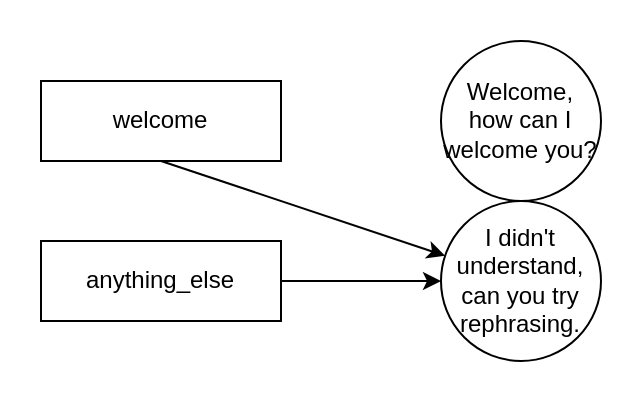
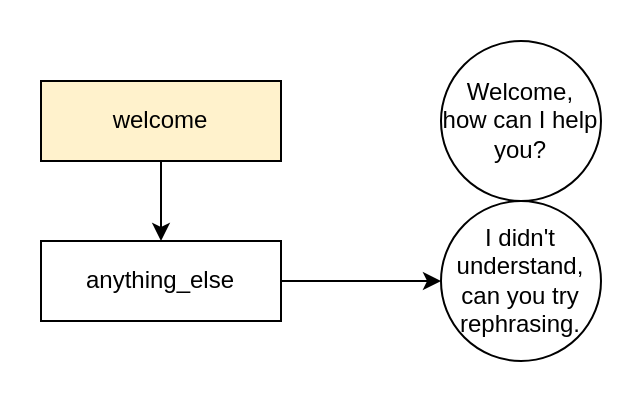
- <mxCell id="3" value="welcome" style="rounded=0;whiteSpace=wrap;html=1;" vertex="1" parent="1"><mxGeometry x="20" y="40" width="120" height="40" as="geometry" /></mxCell>
+ <mxCell id="3" value="welcome" style="rounded=0;whiteSpace=wrap;html=1;fillColor=#fff2cc;" vertex="1" parent="1"><mxGeometry x="20" y="40" width="120" height="40" as="geometry" /></mxCell>
- <mxCell id="7" value="Welcome, how can I welcome you?" style="ellipse;whiteSpace=wrap;html=1;aspect=fixed;" vertex="1" parent="1"><mxGeometry x="220" y="20" width="80" height="80" as="geometry" /></mxCell>
+ <mxCell id="7" value="Welcome, how can I help you?" style="ellipse;whiteSpace=wrap;html=1;aspect=fixed;" vertex="1" parent="1"><mxGeometry x="220" y="20" width="80" height="80" as="geometry" /></mxCell>
- <mxCell id="2" style="edgeStyle=none;html=1;exitX=0.5;exitY=1;exitDx=0;exitDy=0;" edge="1" parent="1" source="3" target="6"><mxGeometry relative="1" as="geometry" /></mxCell>
+ <mxCell id="2" style="edgeStyle=none;html=1;exitX=0.5;exitY=1;exitDx=0;exitDy=0;entryX=0.5;entryY=0;entryDx=0;entryDy=0;" edge="1" parent="1" source="3" target="5"><mxGeometry relative="1" as="geometry" /></mxCell>
